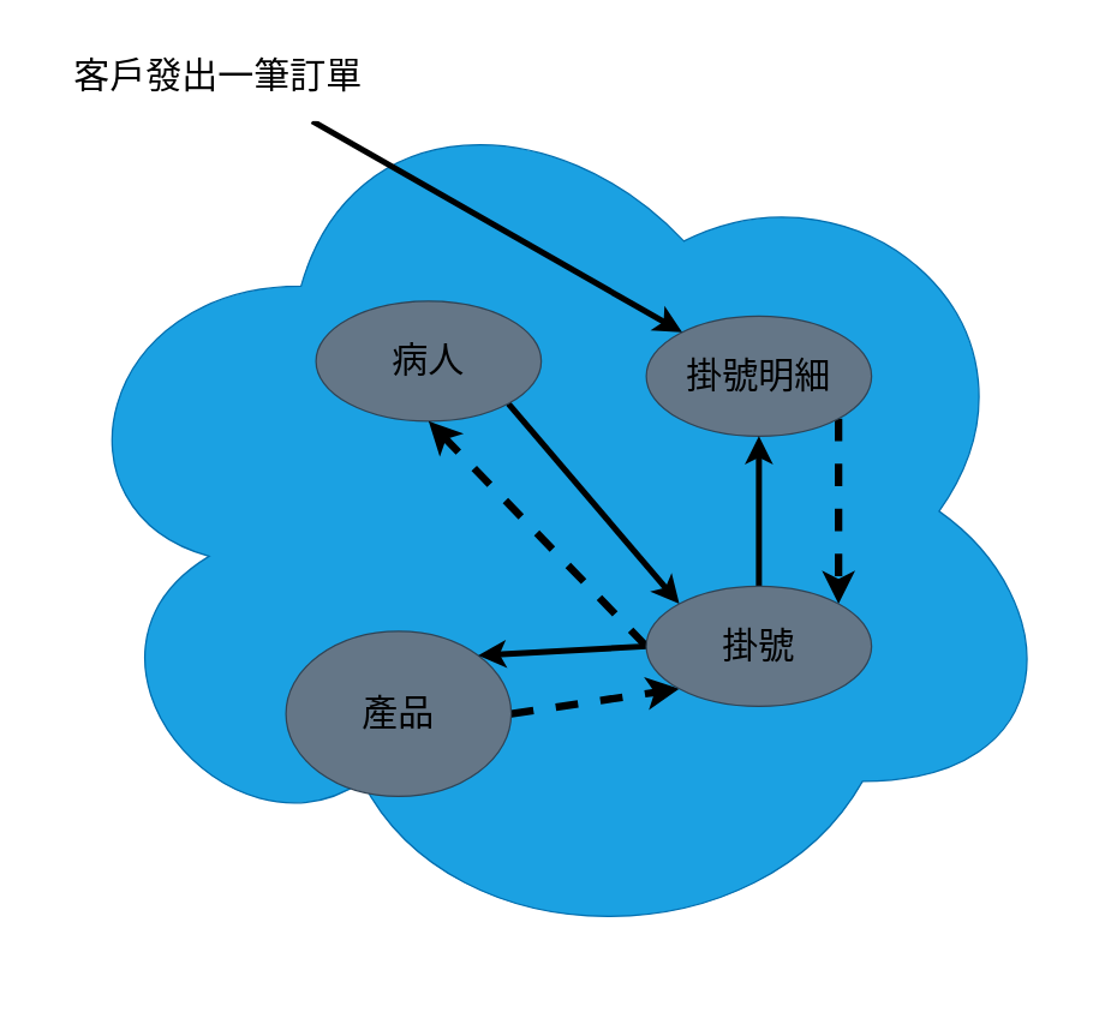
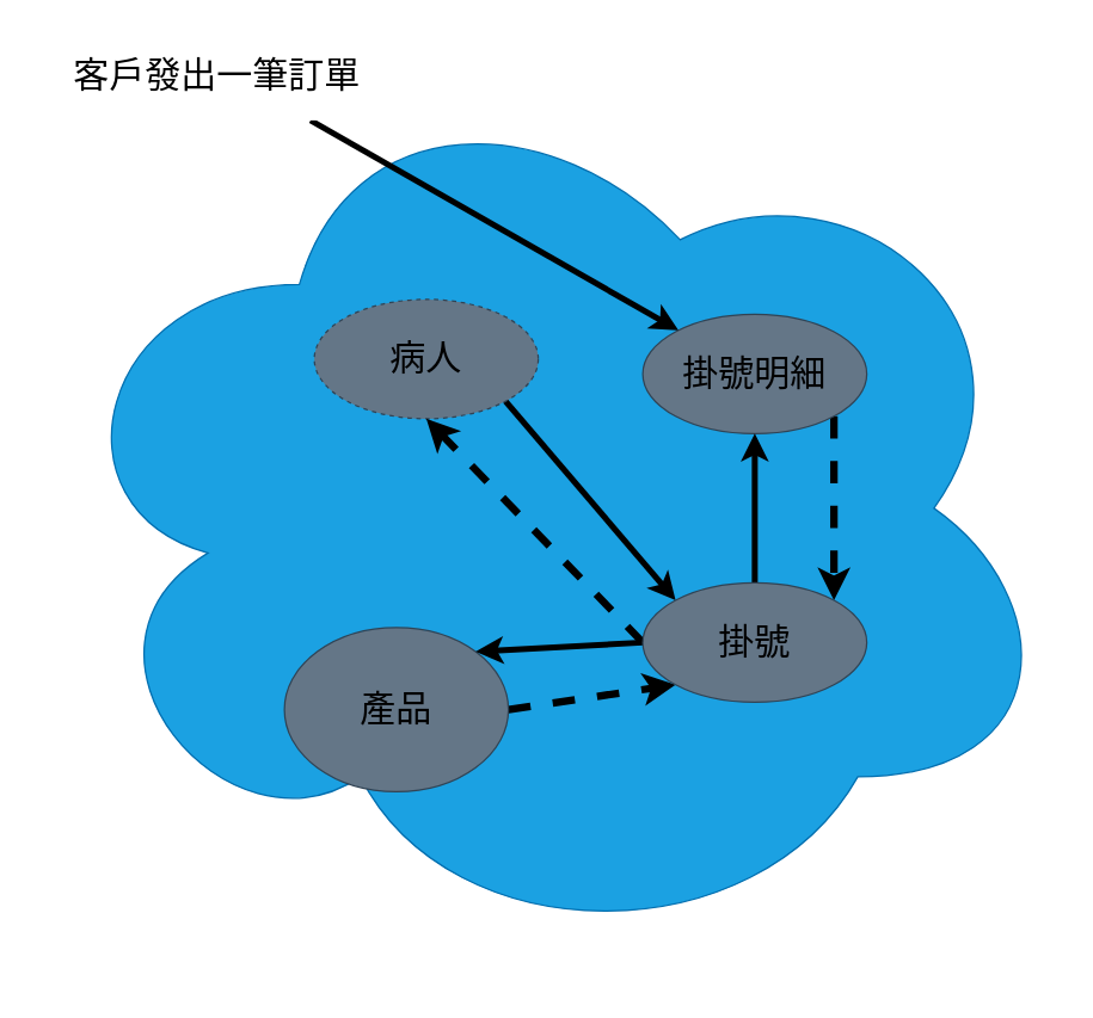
- <mxCell id="4" value="&lt;span style=&quot;font-size: 24px;&quot;&gt;病人&lt;/span&gt;" style="ellipse;whiteSpace=wrap;html=1;fillColor=#647687;fontColor=#000000;strokeColor=#314354;" parent="1" vertex="1"><mxGeometry x="210" y="200" width="150" height="80" as="geometry" /></mxCell>
+ <mxCell id="4" value="&lt;span style=&quot;font-size: 24px;&quot;&gt;病人&lt;/span&gt;" style="ellipse;whiteSpace=wrap;html=1;fillColor=#647687;fontColor=#000000;strokeColor=#314354;dashed=1;" parent="1" vertex="1"><mxGeometry x="210" y="200" width="150" height="80" as="geometry" /></mxCell>
